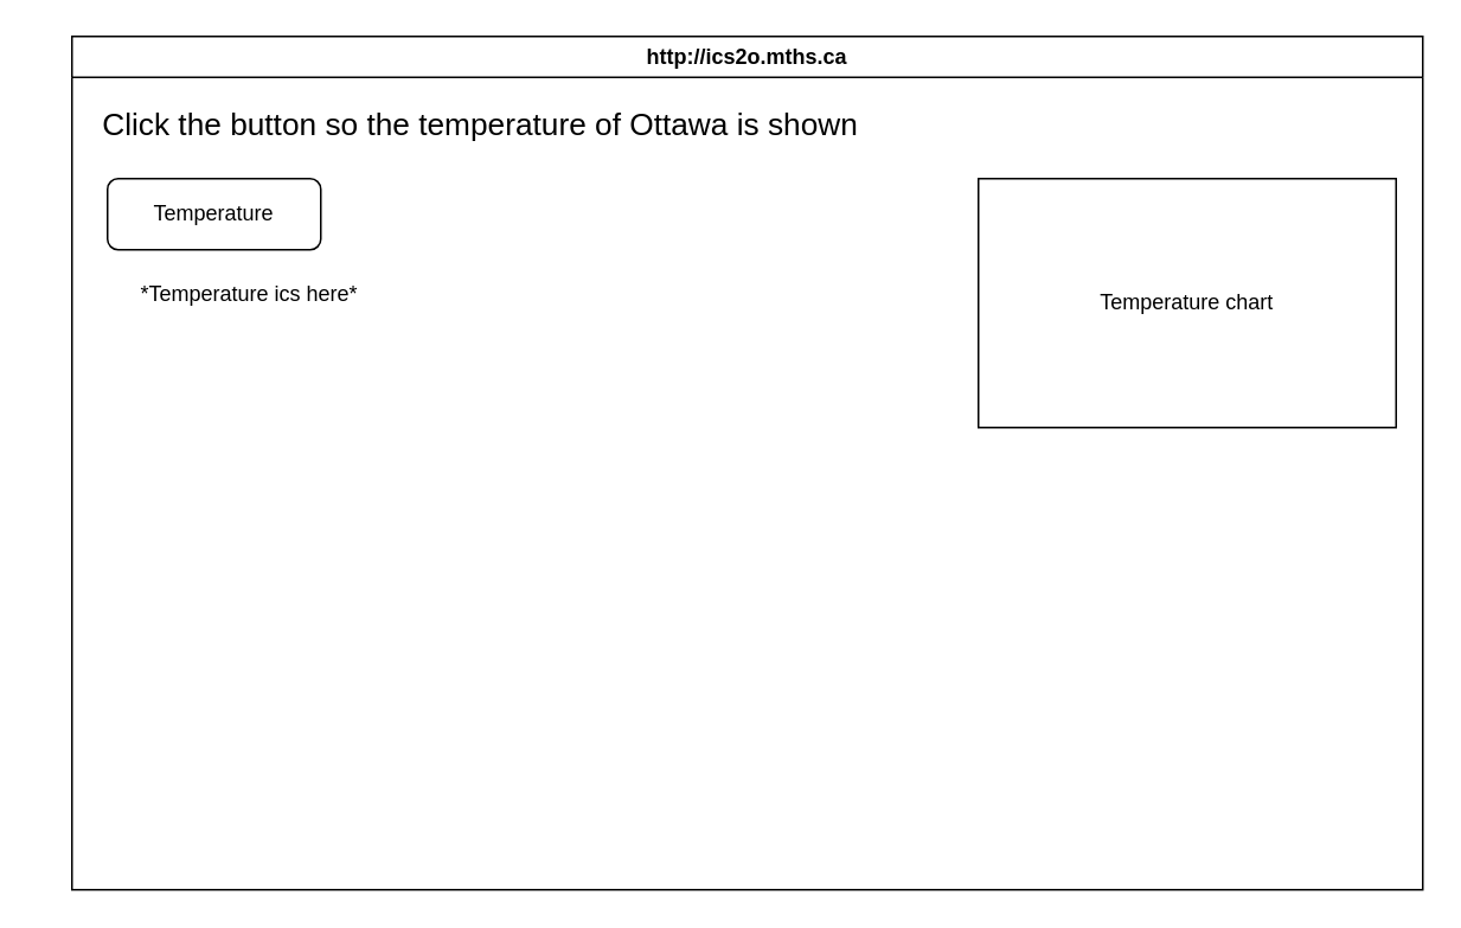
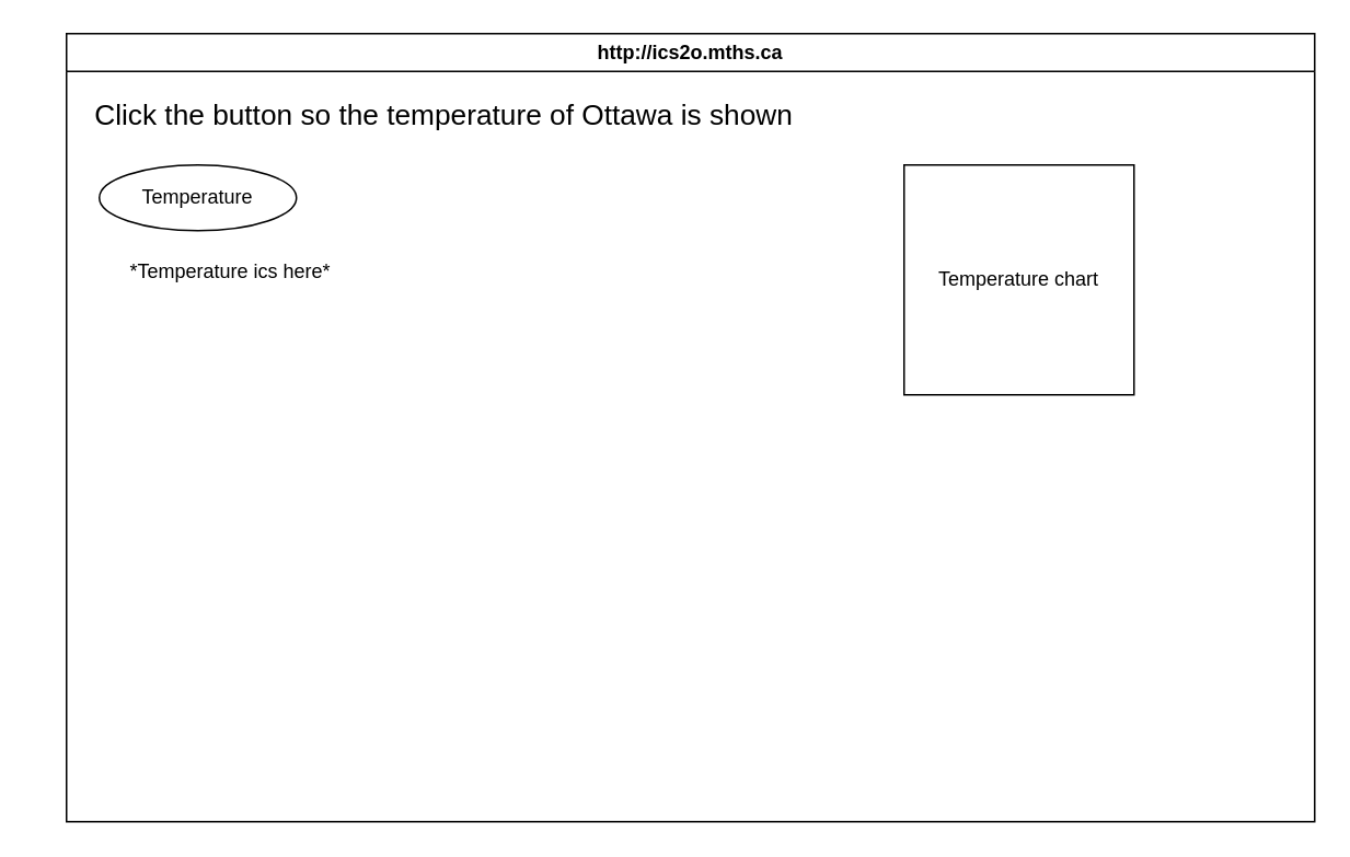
- <mxCell id="4" value="Temperature" style="rounded=1;whiteSpace=wrap;html=1;labelBackgroundColor=none;fontColor=#000000;" vertex="1" parent="2"><mxGeometry x="20" y="80" width="120" height="40" as="geometry" /></mxCell>
+ <mxCell id="4" value="Temperature" style="ellipse;whiteSpace=wrap;html=1;labelBackgroundColor=none;fontColor=#000000;" vertex="1" parent="2"><mxGeometry x="20" y="80" width="120" height="40" as="geometry" /></mxCell>
- <mxCell id="6" value="Temperature chart" style="whiteSpace=wrap;html=1;aspect=fixed;labelBackgroundColor=none;fontColor=#000000;" vertex="1" parent="2"><mxGeometry x="510" y="80" width="235" height="140" as="geometry" /></mxCell>
+ <mxCell id="6" value="Temperature chart" style="whiteSpace=wrap;html=1;aspect=fixed;labelBackgroundColor=none;fontColor=#000000;" vertex="1" parent="2"><mxGeometry x="510" y="80" width="140" height="140" as="geometry" /></mxCell>
